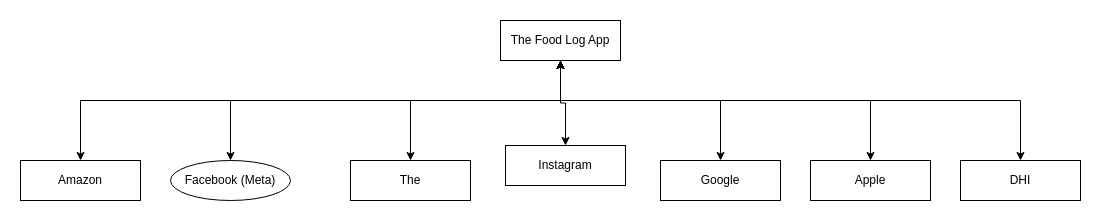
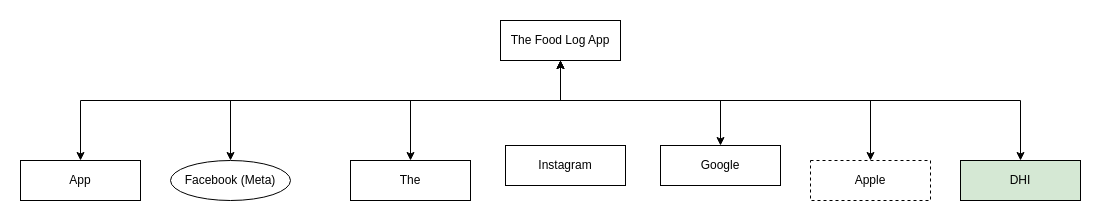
- <mxCell id="5" style="edgeStyle=orthogonalEdgeStyle;rounded=0;orthogonalLoop=1;jettySize=auto;html=1;entryX=0.5;entryY=0;entryDx=0;entryDy=0;startArrow=classic;startFill=1;" edge="1" parent="1" source="9" target="13"><mxGeometry relative="1" as="geometry" /></mxCell>
- <mxCell id="10" value="Amazon" style="rounded=0;whiteSpace=wrap;html=1;" vertex="1" parent="1"><mxGeometry x="20" y="160" width="120" height="40" as="geometry" /></mxCell>
+ <mxCell id="10" value="App" style="rounded=0;whiteSpace=wrap;html=1;" vertex="1" parent="1"><mxGeometry x="20" y="160" width="120" height="40" as="geometry" /></mxCell>
- <mxCell id="14" value="Google" style="rounded=0;whiteSpace=wrap;html=1;" vertex="1" parent="1"><mxGeometry x="660" y="160" width="120" height="40" as="geometry" /></mxCell>
+ <mxCell id="14" value="Google" style="rounded=0;whiteSpace=wrap;html=1;" vertex="1" parent="1"><mxGeometry x="660" y="145" width="120" height="40" as="geometry" /></mxCell>
- <mxCell id="15" value="Apple" style="rounded=0;whiteSpace=wrap;html=1;" vertex="1" parent="1"><mxGeometry x="810" y="160" width="120" height="40" as="geometry" /></mxCell>
+ <mxCell id="15" value="Apple" style="rounded=0;whiteSpace=wrap;html=1;dashed=1;" vertex="1" parent="1"><mxGeometry x="810" y="160" width="120" height="40" as="geometry" /></mxCell>
- <mxCell id="16" value="DHI" style="rounded=0;whiteSpace=wrap;html=1;" vertex="1" parent="1"><mxGeometry x="960" y="160" width="120" height="40" as="geometry" /></mxCell>
+ <mxCell id="16" value="DHI" style="rounded=0;whiteSpace=wrap;html=1;fillColor=#d5e8d4;" vertex="1" parent="1"><mxGeometry x="960" y="160" width="120" height="40" as="geometry" /></mxCell>
